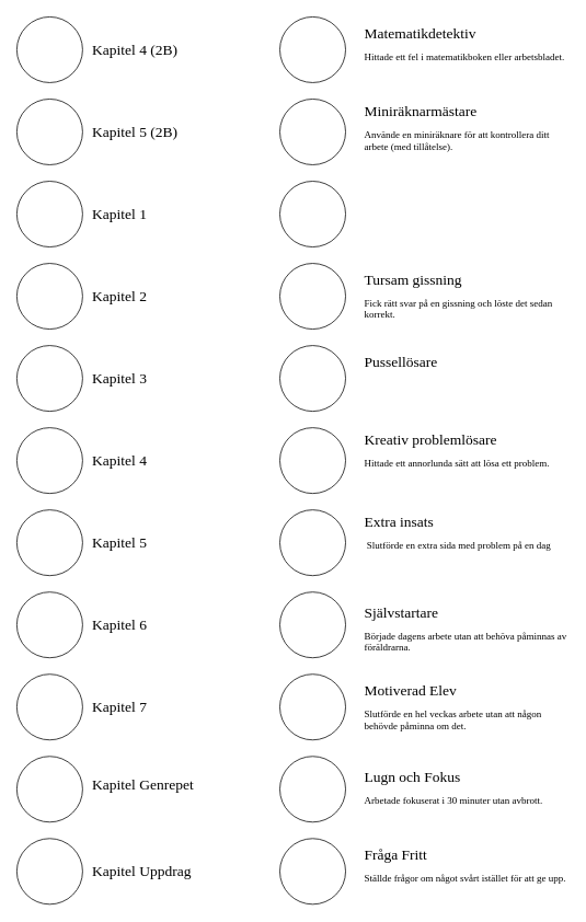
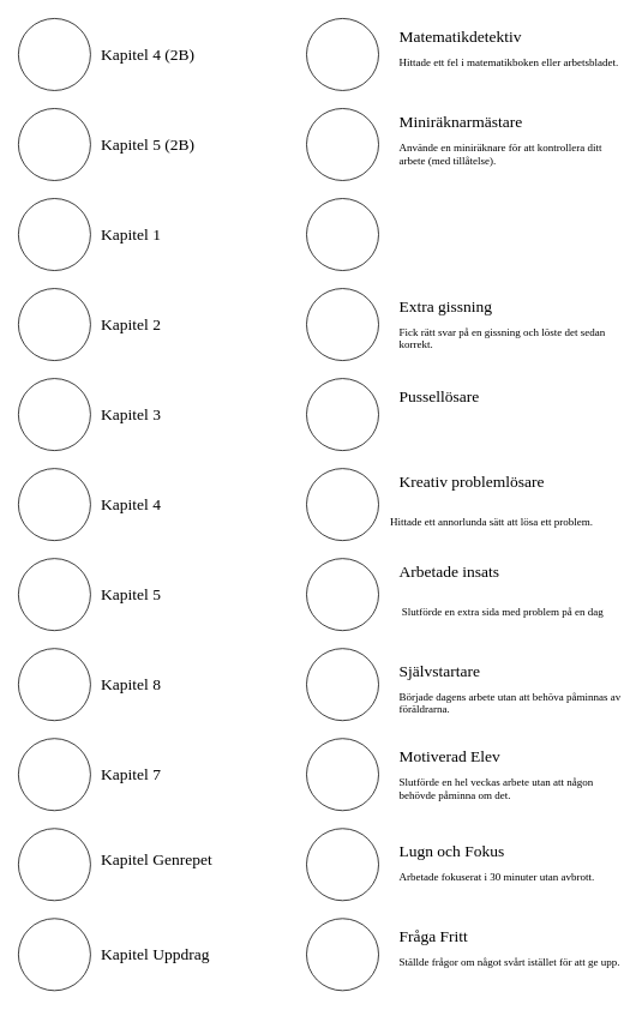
- <mxCell id="20" value="Tursam gissning" style="text;html=1;align=left;verticalAlign=middle;whiteSpace=wrap;rounded=0;fontFamily=Comic Sans MS;fontSize=18;" vertex="1" parent="1"><mxGeometry x="441" y="325" width="230" height="30" as="geometry" /></mxCell>
+ <mxCell id="20" value="Extra gissning" style="text;html=1;align=left;verticalAlign=middle;whiteSpace=wrap;rounded=0;fontFamily=Comic Sans MS;fontSize=18;" vertex="1" parent="1"><mxGeometry x="441" y="325" width="230" height="30" as="geometry" /></mxCell>
- <mxCell id="34" value="Hittade ett annorlunda sätt att lösa ett problem." style="text;whiteSpace=wrap;html=1;fontFamily=Comic Sans MS;" vertex="1" parent="1"><mxGeometry x="441" y="550" width="250" height="40" as="geometry" /></mxCell>
+ <mxCell id="34" value="Hittade ett annorlunda sätt att lösa ett problem." style="text;whiteSpace=wrap;html=1;fontFamily=Comic Sans MS;" vertex="1" parent="1"><mxGeometry x="431" y="565" width="250" height="40" as="geometry" /></mxCell>
- <mxCell id="36" value="Extra insats" style="text;html=1;align=left;verticalAlign=middle;whiteSpace=wrap;rounded=0;fontFamily=Comic Sans MS;fontSize=18;" vertex="1" parent="1"><mxGeometry x="441" y="620" width="230" height="30" as="geometry" /></mxCell>
+ <mxCell id="36" value="Arbetade insats" style="text;html=1;align=left;verticalAlign=middle;whiteSpace=wrap;rounded=0;fontFamily=Comic Sans MS;fontSize=18;" vertex="1" parent="1"><mxGeometry x="441" y="620" width="230" height="30" as="geometry" /></mxCell>
- <mxCell id="37" value="&amp;nbsp;Slutförde en extra sida med problem på en dag" style="text;whiteSpace=wrap;html=1;fontFamily=Comic Sans MS;" vertex="1" parent="1"><mxGeometry x="441" y="650" width="250" height="40" as="geometry" /></mxCell>
+ <mxCell id="37" value="&amp;nbsp;Slutförde en extra sida med problem på en dag" style="text;whiteSpace=wrap;html=1;fontFamily=Comic Sans MS;" vertex="1" parent="1"><mxGeometry x="441" y="665" width="250" height="40" as="geometry" /></mxCell>
- <mxCell id="25" value="Kapitel 6" style="text;html=1;align=left;verticalAlign=middle;whiteSpace=wrap;rounded=0;fontFamily=Comic Sans MS;fontSize=18;" vertex="1" parent="1"><mxGeometry x="110" y="745" width="230" height="30" as="geometry" /></mxCell>
+ <mxCell id="25" value="Kapitel 8" style="text;html=1;align=left;verticalAlign=middle;whiteSpace=wrap;rounded=0;fontFamily=Comic Sans MS;fontSize=18;" vertex="1" parent="1"><mxGeometry x="110" y="745" width="230" height="30" as="geometry" /></mxCell>
